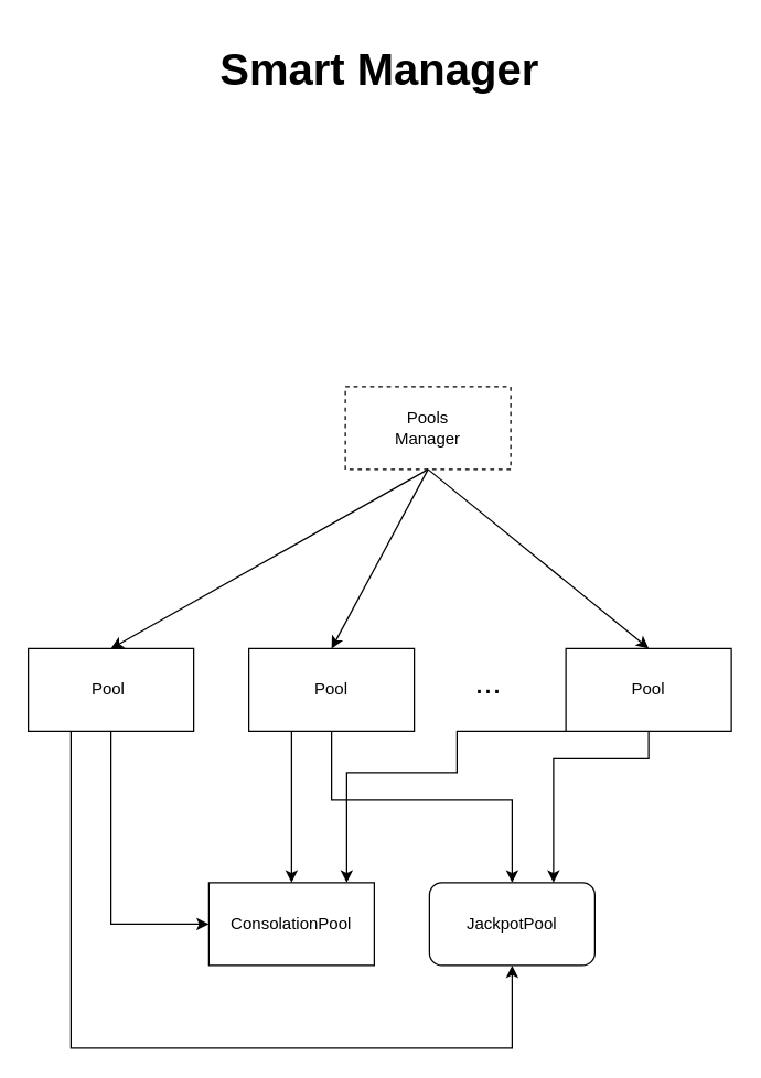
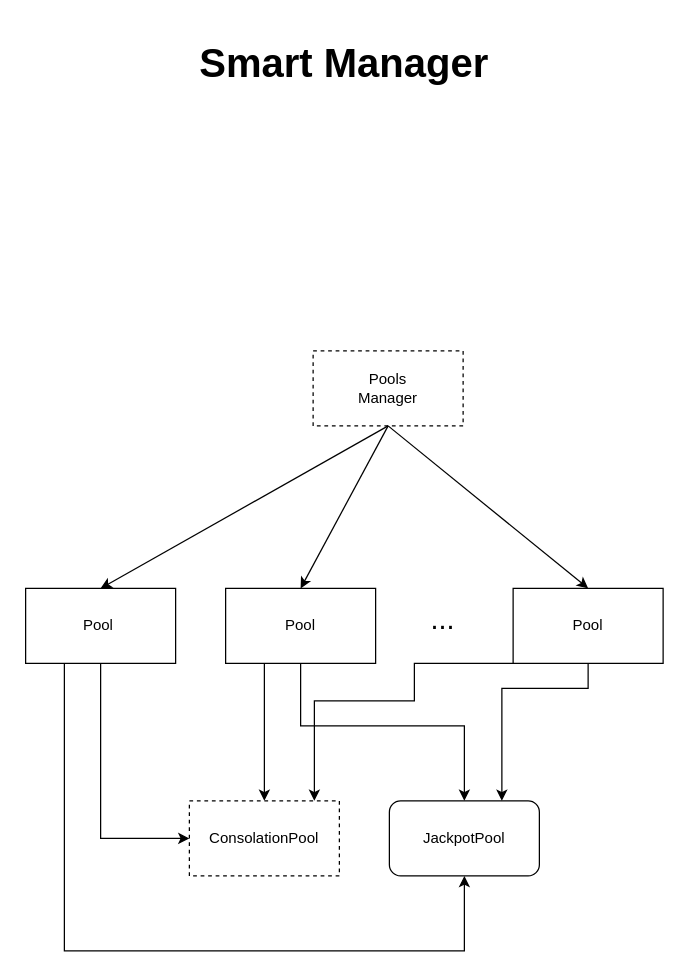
- <mxCell id="16" value="ConsolationPool" style="rounded=0;whiteSpace=wrap;html=1;" parent="1" vertex="1"><mxGeometry x="151" y="640" width="120" height="60" as="geometry" /></mxCell>
+ <mxCell id="16" value="ConsolationPool" style="rounded=0;whiteSpace=wrap;html=1;dashed=1;" parent="1" vertex="1"><mxGeometry x="151" y="640" width="120" height="60" as="geometry" /></mxCell>
